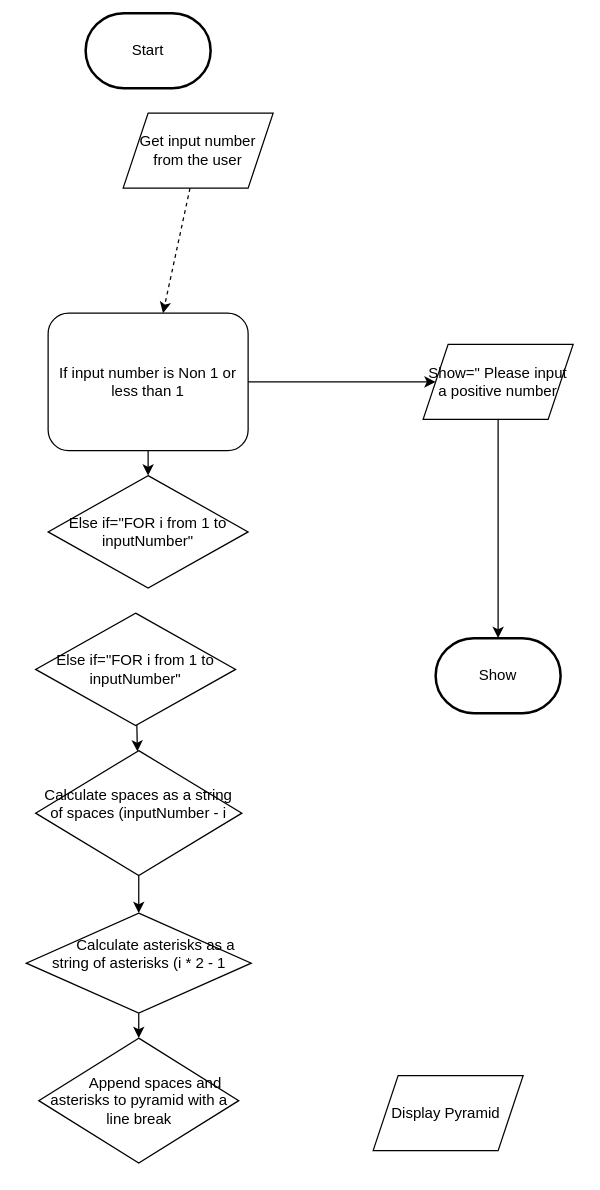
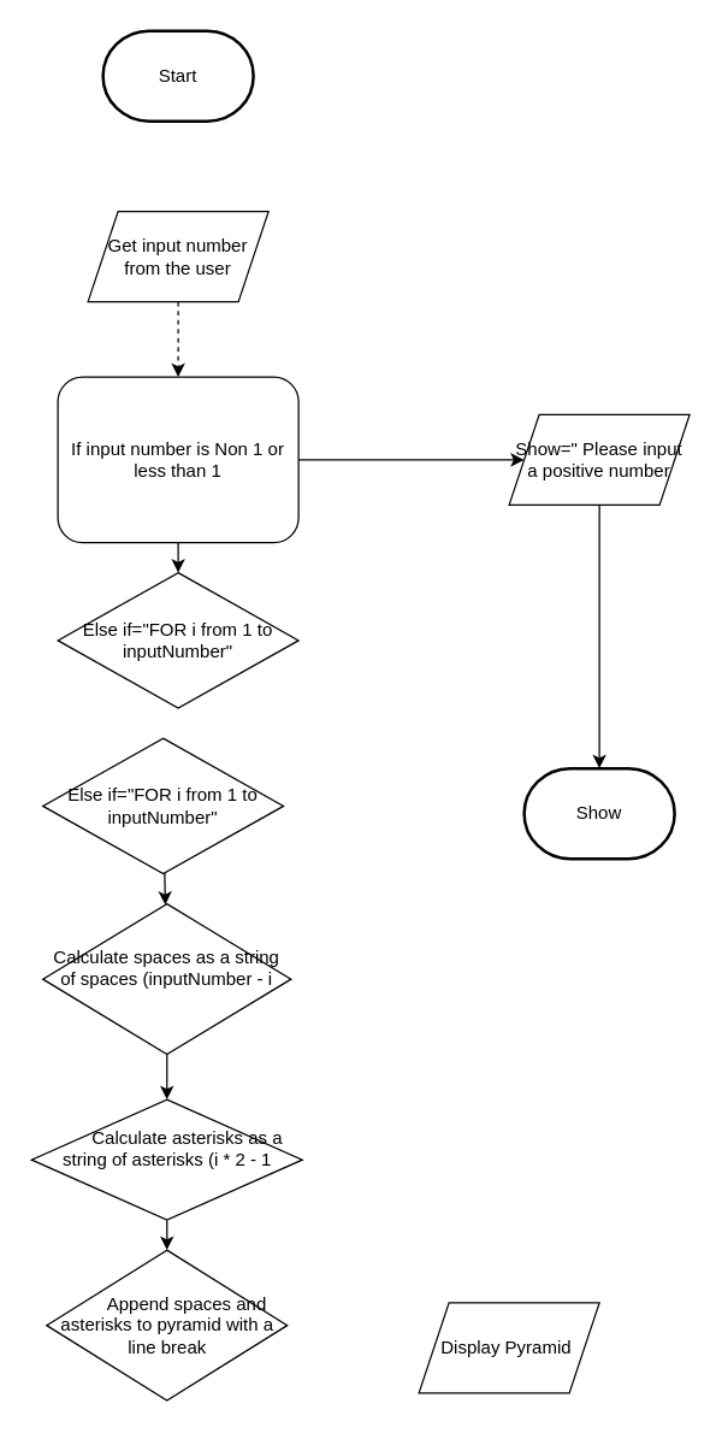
- <mxCell id="2" value="Start" style="strokeWidth=2;html=1;shape=mxgraph.flowchart.terminator;whiteSpace=wrap;" parent="1" vertex="1"><mxGeometry x="68" y="10" width="100" height="60" as="geometry" /></mxCell>
+ <mxCell id="2" value="Start" style="strokeWidth=2;html=1;shape=mxgraph.flowchart.terminator;whiteSpace=wrap;" parent="1" vertex="1"><mxGeometry x="68" y="20" width="100" height="60" as="geometry" /></mxCell>
- <mxCell id="5" value="Get input number from the user" style="shape=parallelogram;perimeter=parallelogramPerimeter;whiteSpace=wrap;html=1;fixedSize=1;" vertex="1" parent="1"><mxGeometry x="98" y="90" width="120" height="60" as="geometry" /></mxCell>
+ <mxCell id="5" value="Get input number from the user" style="shape=parallelogram;perimeter=parallelogramPerimeter;whiteSpace=wrap;html=1;fixedSize=1;" vertex="1" parent="1"><mxGeometry x="58" y="140" width="120" height="60" as="geometry" /></mxCell>
- <mxCell id="19" value="Display Pyramid&amp;nbsp;" style="shape=parallelogram;perimeter=parallelogramPerimeter;whiteSpace=wrap;html=1;fixedSize=1;" vertex="1" parent="1"><mxGeometry x="298" y="860" width="120" height="60" as="geometry" /></mxCell>
+ <mxCell id="19" value="Display Pyramid&amp;nbsp;" style="shape=parallelogram;perimeter=parallelogramPerimeter;whiteSpace=wrap;html=1;fixedSize=1;" vertex="1" parent="1"><mxGeometry x="278" y="865" width="120" height="60" as="geometry" /></mxCell>
